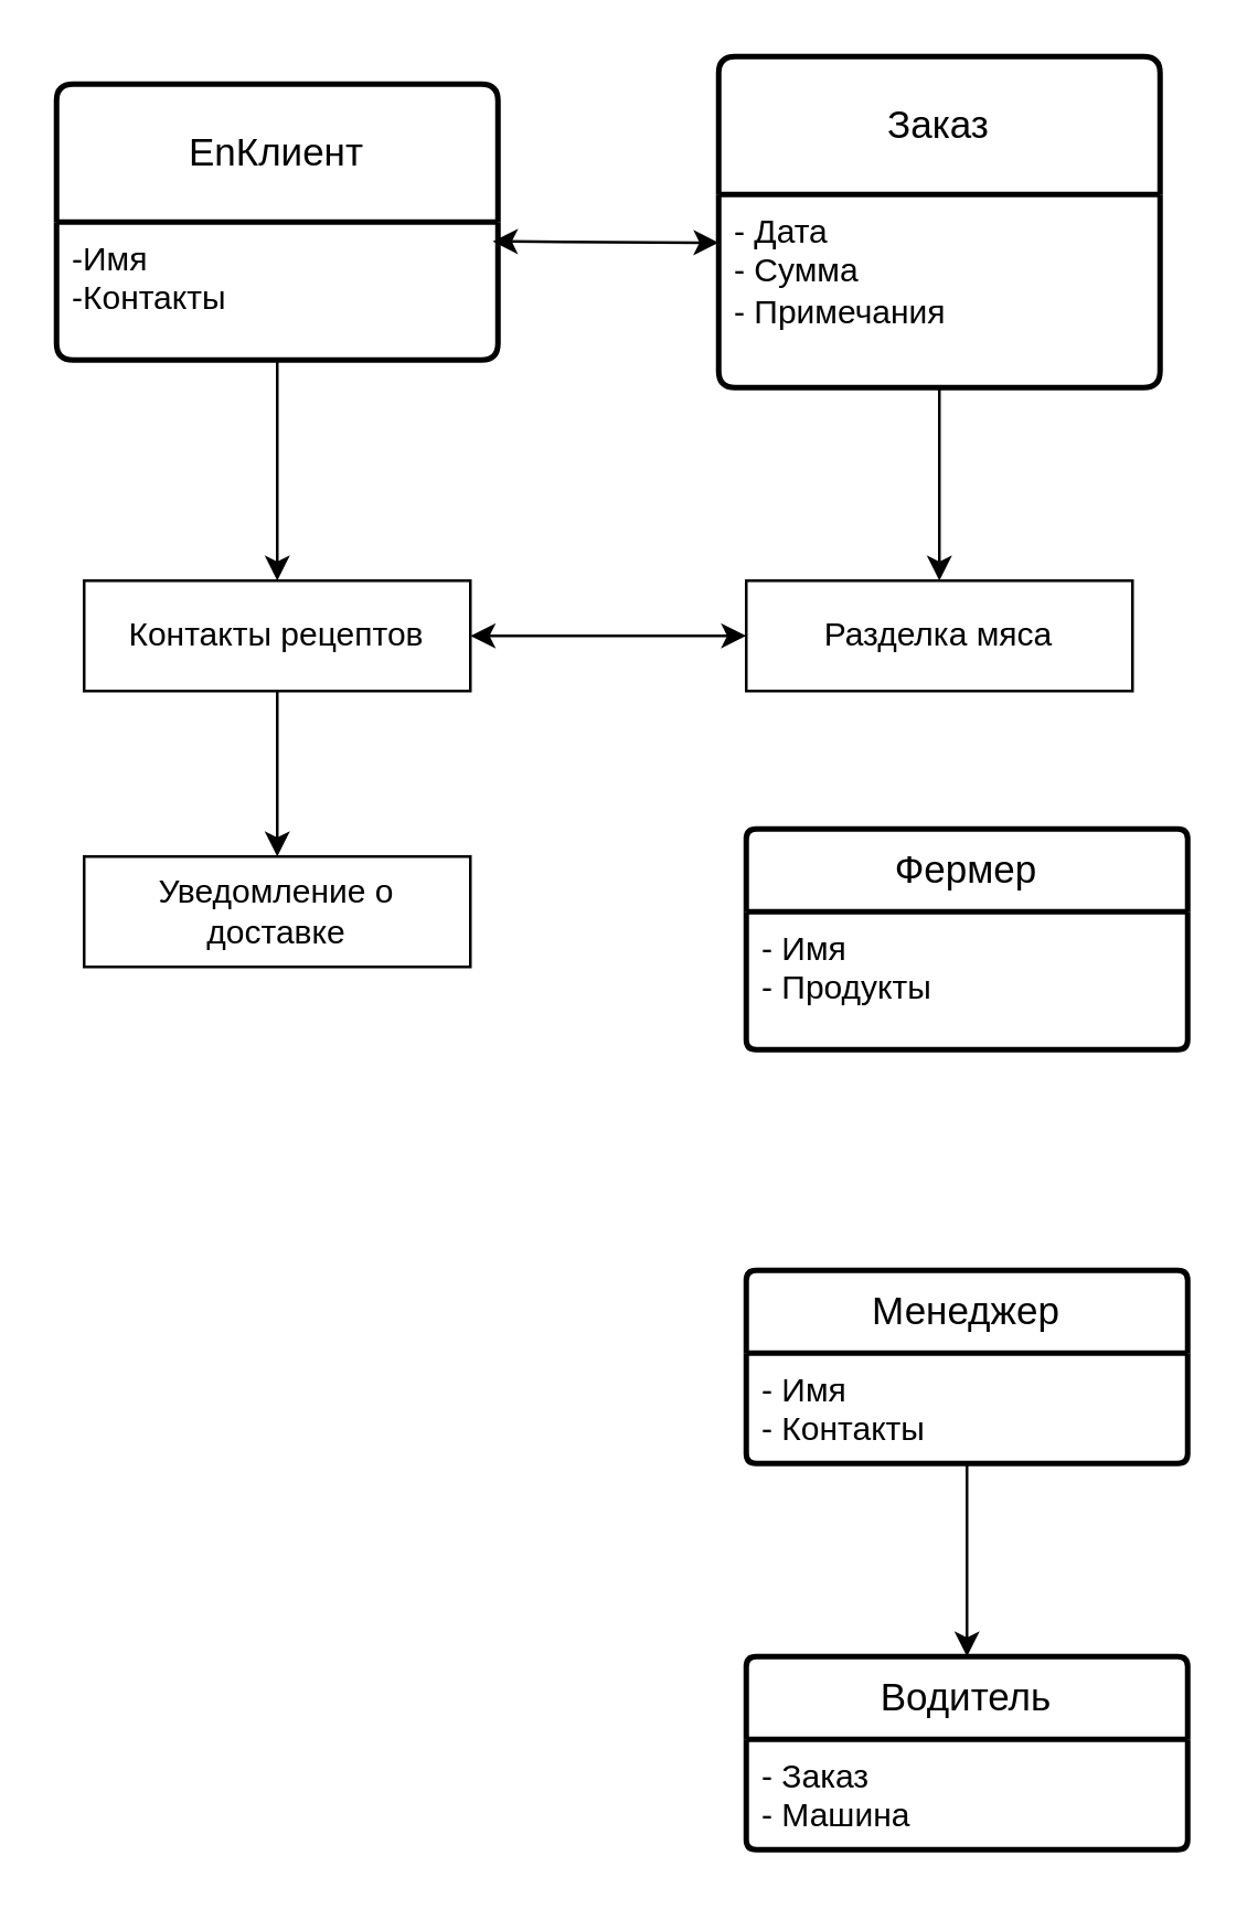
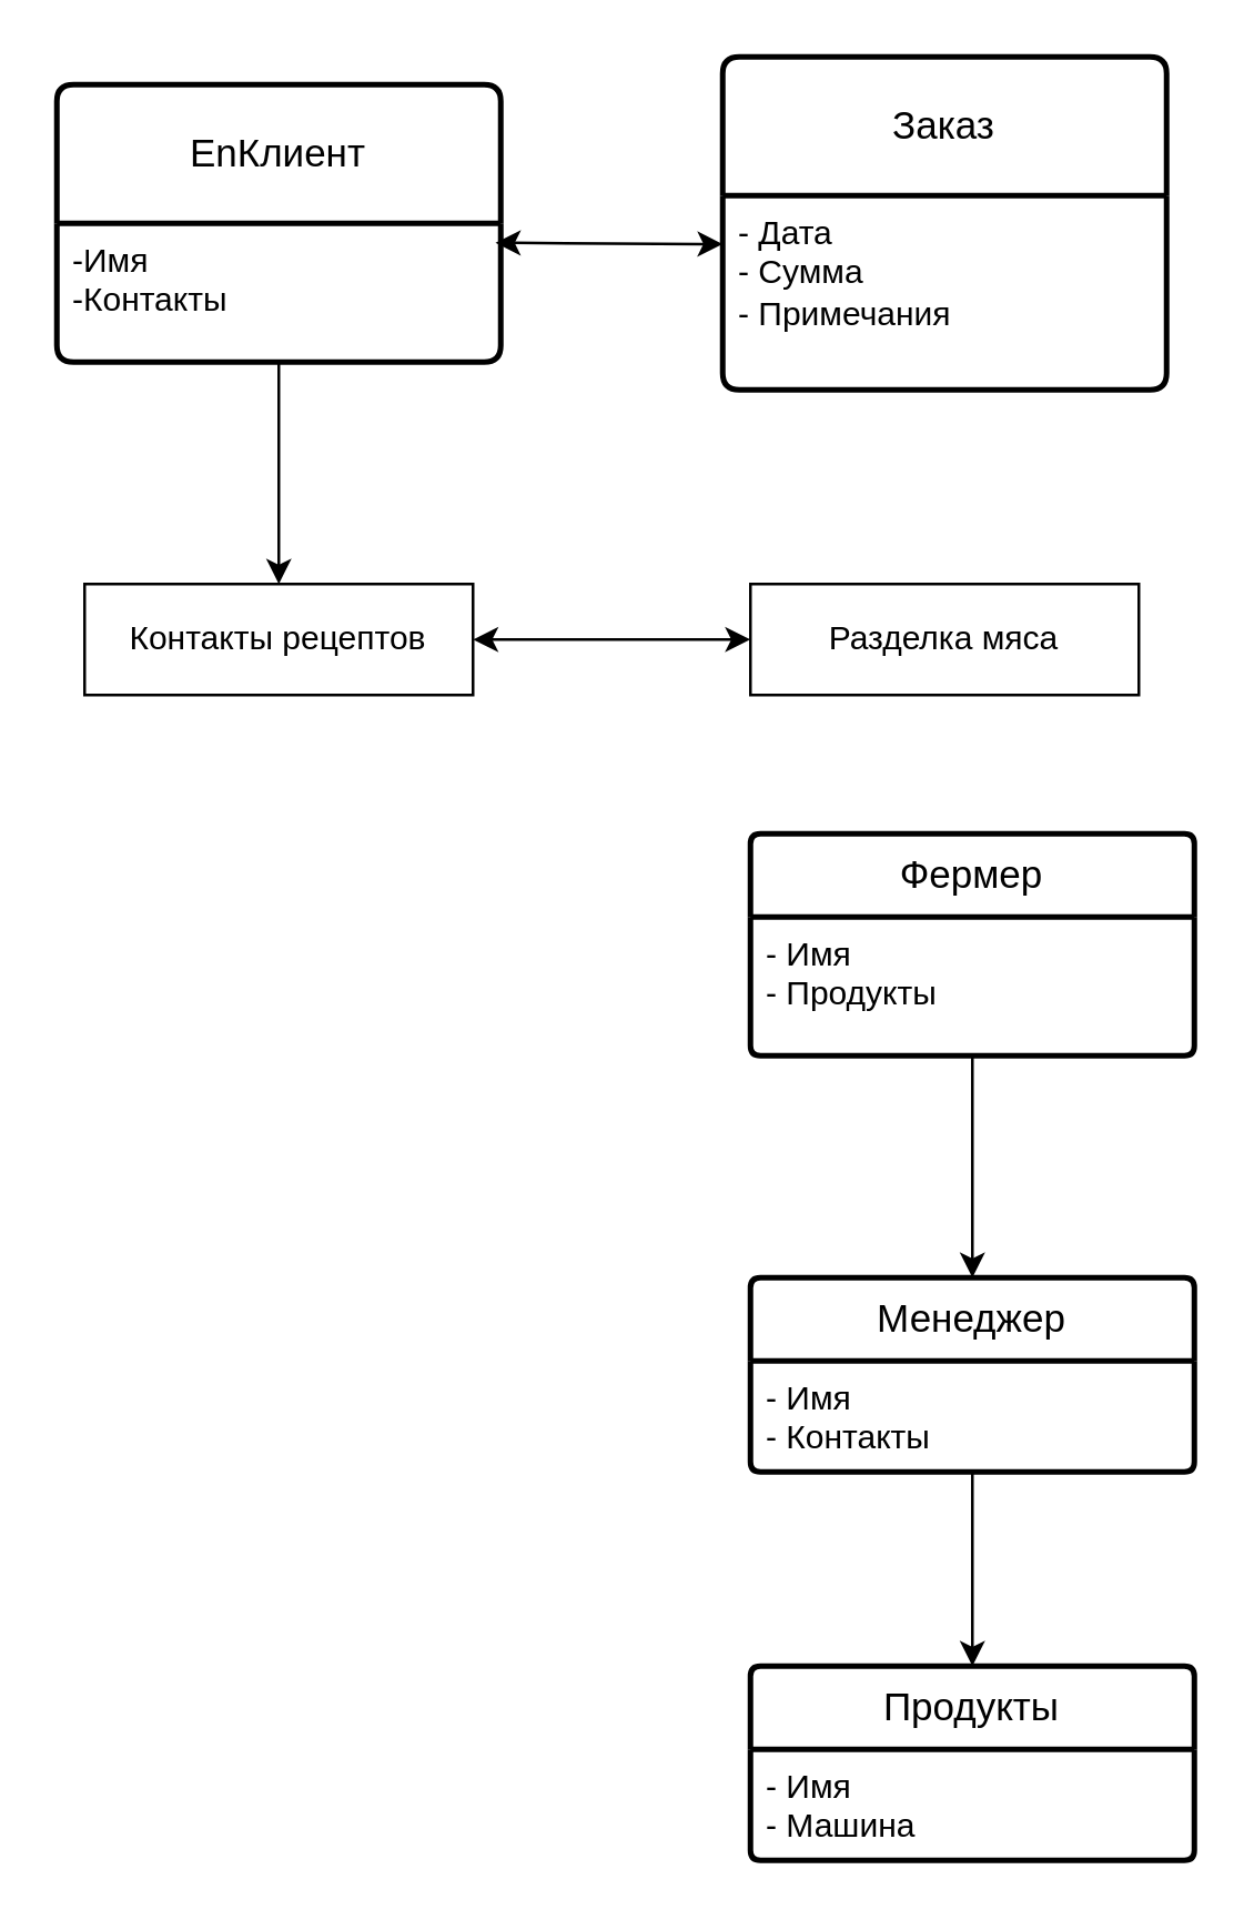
- <mxCell id="17" style="edgeStyle=orthogonalEdgeStyle;rounded=0;orthogonalLoop=1;jettySize=auto;html=1;exitX=0.5;exitY=1;exitDx=0;exitDy=0;entryX=0.5;entryY=0;entryDx=0;entryDy=0;" edge="1" parent="1" source="5" target="12"><mxGeometry relative="1" as="geometry" /></mxCell>
- <mxCell id="14" style="edgeStyle=orthogonalEdgeStyle;rounded=0;orthogonalLoop=1;jettySize=auto;html=1;exitX=0.5;exitY=1;exitDx=0;exitDy=0;" edge="1" parent="1" source="15" target="13"><mxGeometry relative="1" as="geometry" /></mxCell>
- <mxCell id="13" value="Уведомление о доставке" style="whiteSpace=wrap;html=1;align=center;" vertex="1" parent="1"><mxGeometry x="30" y="310" width="140" height="40" as="geometry" /></mxCell>
+ <mxCell id="20" style="edgeStyle=orthogonalEdgeStyle;rounded=0;orthogonalLoop=1;jettySize=auto;html=1;exitX=0.5;exitY=1;exitDx=0;exitDy=0;" edge="1" parent="1" source="9" target="6"><mxGeometry relative="1" as="geometry" /></mxCell>
- <mxCell id="10" value="Водитель" style="swimlane;childLayout=stackLayout;horizontal=1;startSize=30;horizontalStack=0;rounded=1;fontSize=14;fontStyle=0;strokeWidth=2;resizeParent=0;resizeLast=1;shadow=0;dashed=0;align=center;arcSize=4;whiteSpace=wrap;html=1;" vertex="1" parent="1"><mxGeometry x="270" y="600" width="160" height="70" as="geometry"><mxRectangle x="330" y="220" width="80" height="50" as="alternateBounds" /></mxGeometry></mxCell>
+ <mxCell id="10" value="Продукты" style="swimlane;childLayout=stackLayout;horizontal=1;startSize=30;horizontalStack=0;rounded=1;fontSize=14;fontStyle=0;strokeWidth=2;resizeParent=0;resizeLast=1;shadow=0;dashed=0;align=center;arcSize=4;whiteSpace=wrap;html=1;" vertex="1" parent="1"><mxGeometry x="270" y="600" width="160" height="70" as="geometry"><mxRectangle x="330" y="220" width="80" height="50" as="alternateBounds" /></mxGeometry></mxCell>
- <mxCell id="11" value="-&amp;nbsp;Заказ&lt;br&gt;-&amp;nbsp;Машина" style="align=left;strokeColor=none;fillColor=none;spacingLeft=4;fontSize=12;verticalAlign=top;resizable=0;rotatable=0;part=1;html=1;" vertex="1" parent="10"><mxGeometry y="30" width="160" height="40" as="geometry" /></mxCell>
+ <mxCell id="11" value="-&amp;nbsp;Имя&lt;br&gt;-&amp;nbsp;Машина" style="align=left;strokeColor=none;fillColor=none;spacingLeft=4;fontSize=12;verticalAlign=top;resizable=0;rotatable=0;part=1;html=1;" vertex="1" parent="10"><mxGeometry y="30" width="160" height="40" as="geometry" /></mxCell>
